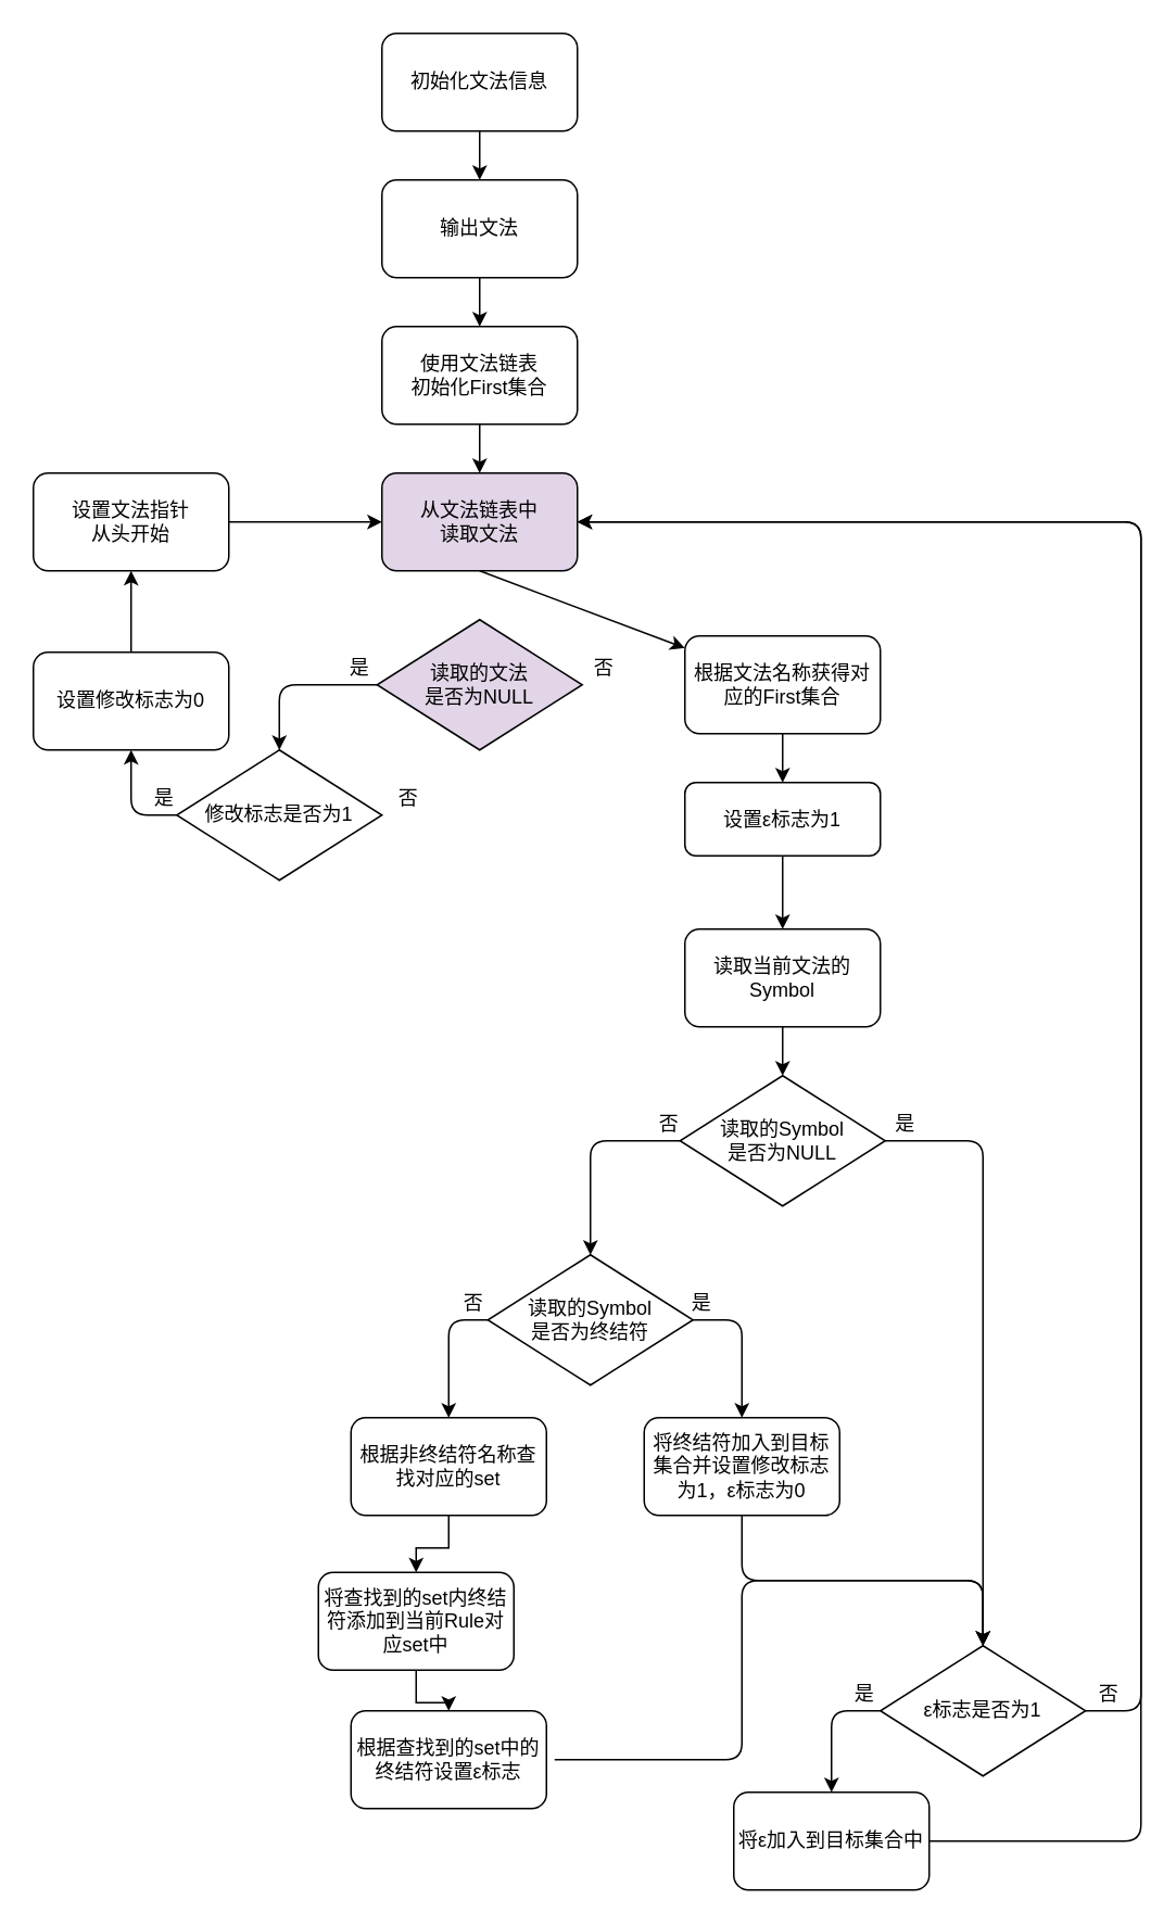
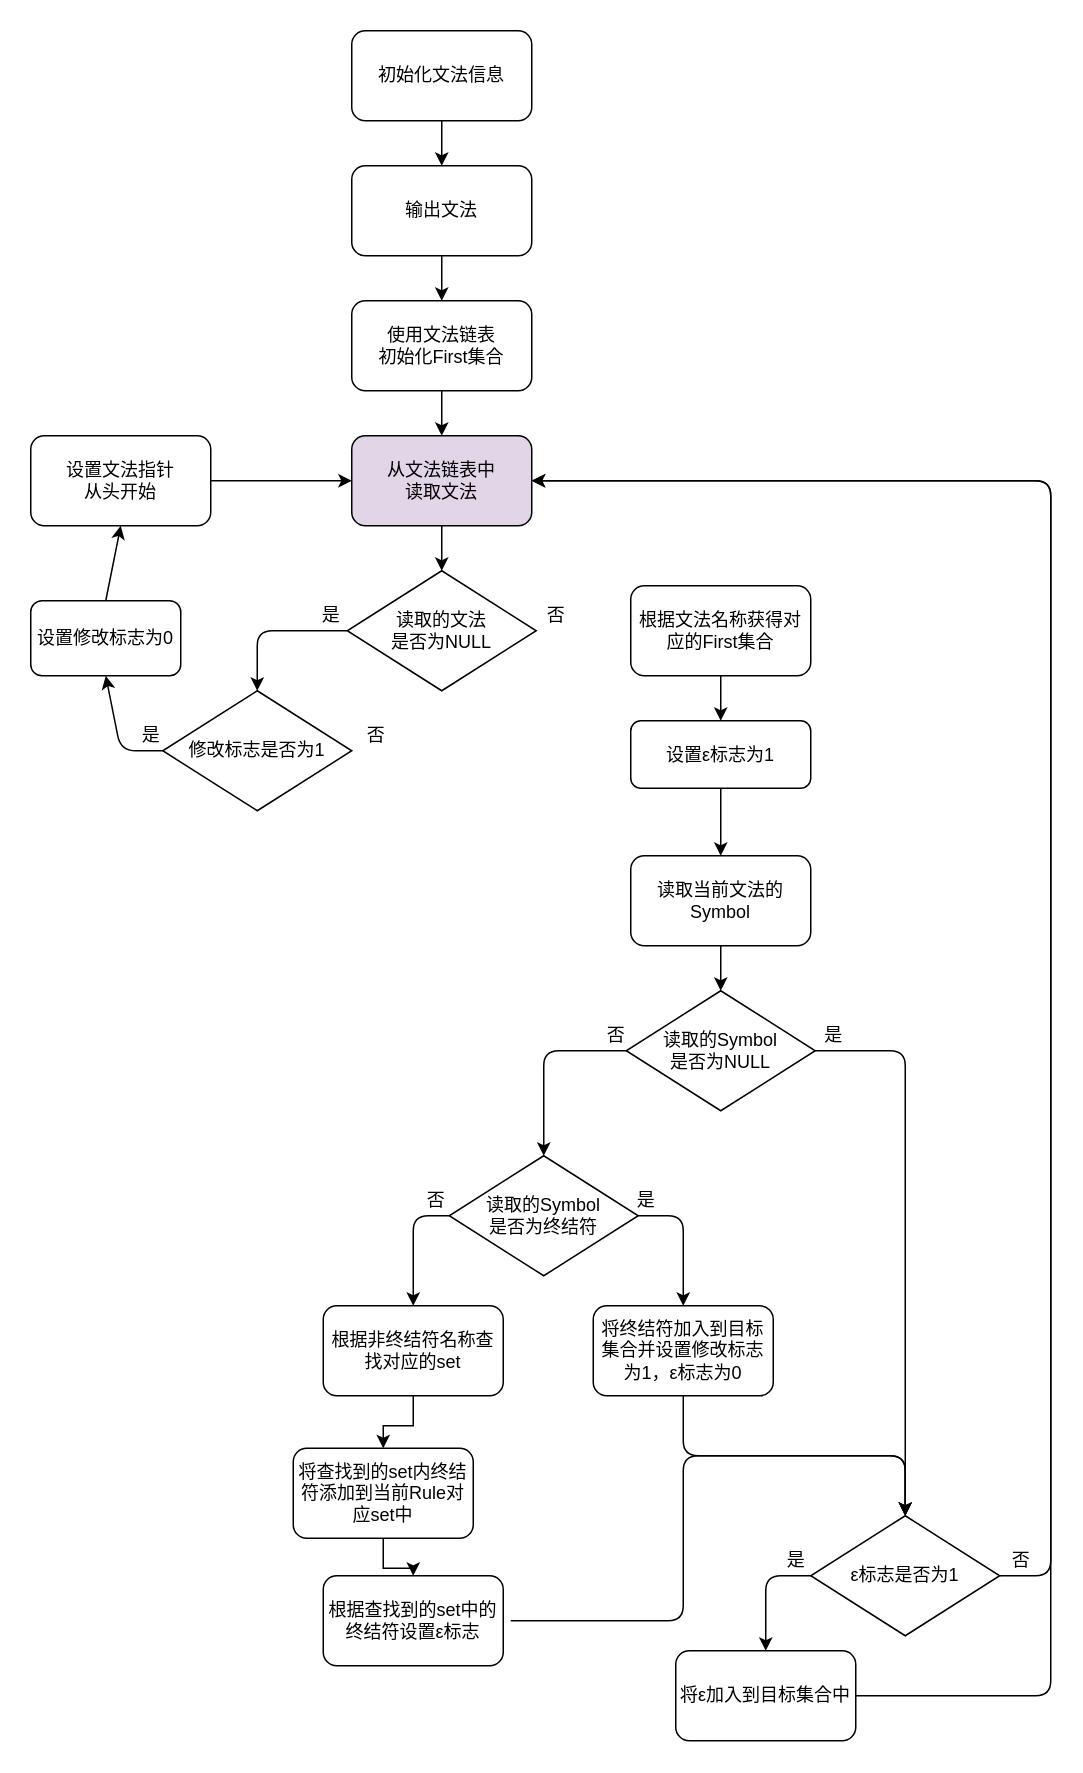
- <mxCell id="20" value="" style="endArrow=classic;html=1;exitX=0.5;exitY=1;exitDx=0;exitDy=0;" edge="1" parent="1" source="8" target="22"><mxGeometry width="50" height="50" relative="1" as="geometry"><mxPoint x="290" y="370" as="sourcePoint" /><mxPoint x="340" y="320" as="targetPoint" /></mxGeometry></mxCell>
+ <mxCell id="20" value="" style="endArrow=classic;html=1;exitX=0.5;exitY=1;exitDx=0;exitDy=0;entryX=0.5;entryY=0;entryDx=0;entryDy=0;" edge="1" parent="1" source="8" target="9"><mxGeometry width="50" height="50" relative="1" as="geometry"><mxPoint x="290" y="370" as="sourcePoint" /><mxPoint x="340" y="320" as="targetPoint" /></mxGeometry></mxCell>
- <mxCell id="9" value="读取的文法&lt;br&gt;是否为NULL" style="rhombus;whiteSpace=wrap;html=1;fillColor=#e1d5e7;" vertex="1" parent="1"><mxGeometry x="231" y="380" width="126" height="80" as="geometry" /></mxCell>
+ <mxCell id="9" value="读取的文法&lt;br&gt;是否为NULL" style="rhombus;whiteSpace=wrap;html=1;" vertex="1" parent="1"><mxGeometry x="231" y="380" width="126" height="80" as="geometry" /></mxCell>
- <mxCell id="13" value="设置修改标志为0" style="rounded=1;whiteSpace=wrap;html=1;" vertex="1" parent="1"><mxGeometry x="20" y="400" width="120" height="60" as="geometry" /></mxCell>
+ <mxCell id="13" value="设置修改标志为0" style="rounded=1;whiteSpace=wrap;html=1;" vertex="1" parent="1"><mxGeometry x="20" y="400" width="100" height="50" as="geometry" /></mxCell>
